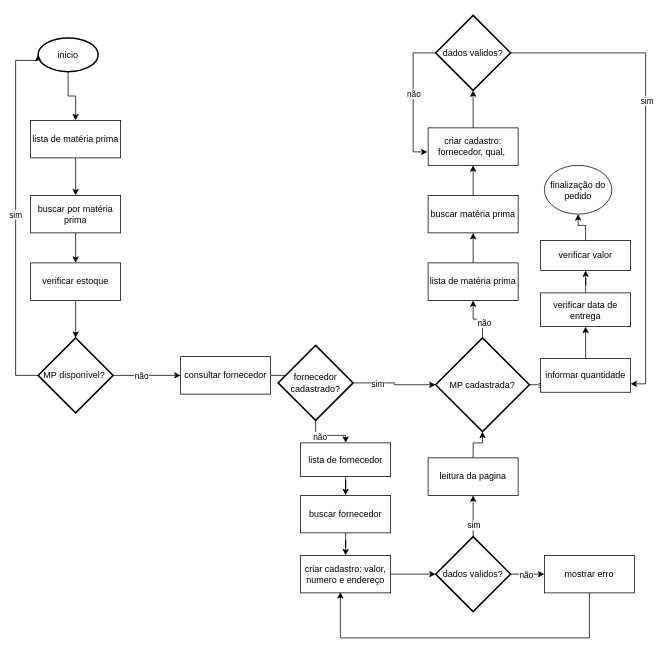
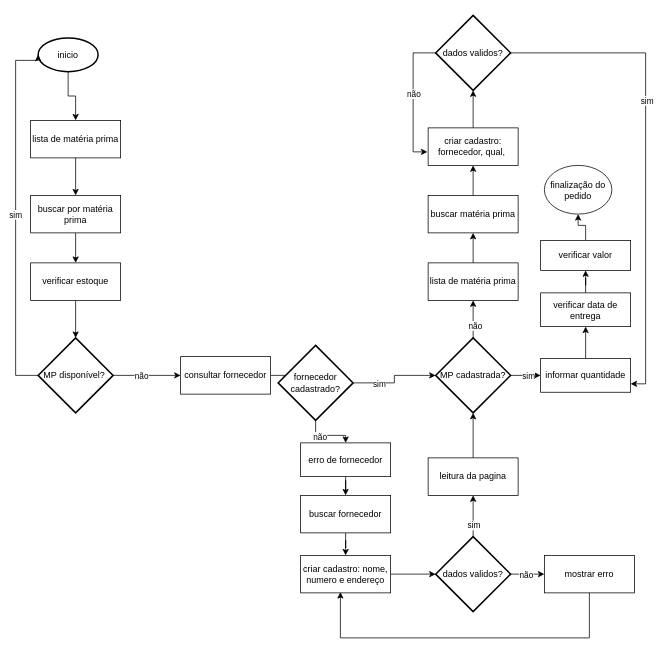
- <mxCell id="24" value="MP cadastrada?" style="strokeWidth=2;html=1;shape=mxgraph.flowchart.decision;whiteSpace=wrap;" parent="1" vertex="1"><mxGeometry x="580" y="450" width="125" height="125" as="geometry" /></mxCell>
+ <mxCell id="24" value="MP cadastrada?" style="strokeWidth=2;html=1;shape=mxgraph.flowchart.decision;whiteSpace=wrap;" parent="1" vertex="1"><mxGeometry x="580" y="450" width="100" height="100" as="geometry" /></mxCell>
- <mxCell id="34" value="lista de fornecedor" style="rounded=0;whiteSpace=wrap;html=1;" parent="1" vertex="1"><mxGeometry x="400" y="590" width="120" height="45" as="geometry" /></mxCell>
+ <mxCell id="34" value="erro de fornecedor" style="rounded=0;whiteSpace=wrap;html=1;" parent="1" vertex="1"><mxGeometry x="400" y="590" width="120" height="45" as="geometry" /></mxCell>
- <mxCell id="38" value="criar cadastro: valor, numero e endereço" style="rounded=0;whiteSpace=wrap;html=1;" parent="1" vertex="1"><mxGeometry x="400" y="740" width="120" height="50" as="geometry" /></mxCell>
+ <mxCell id="38" value="criar cadastro: nome, numero e endereço" style="rounded=0;whiteSpace=wrap;html=1;" parent="1" vertex="1"><mxGeometry x="400" y="740" width="120" height="50" as="geometry" /></mxCell>
